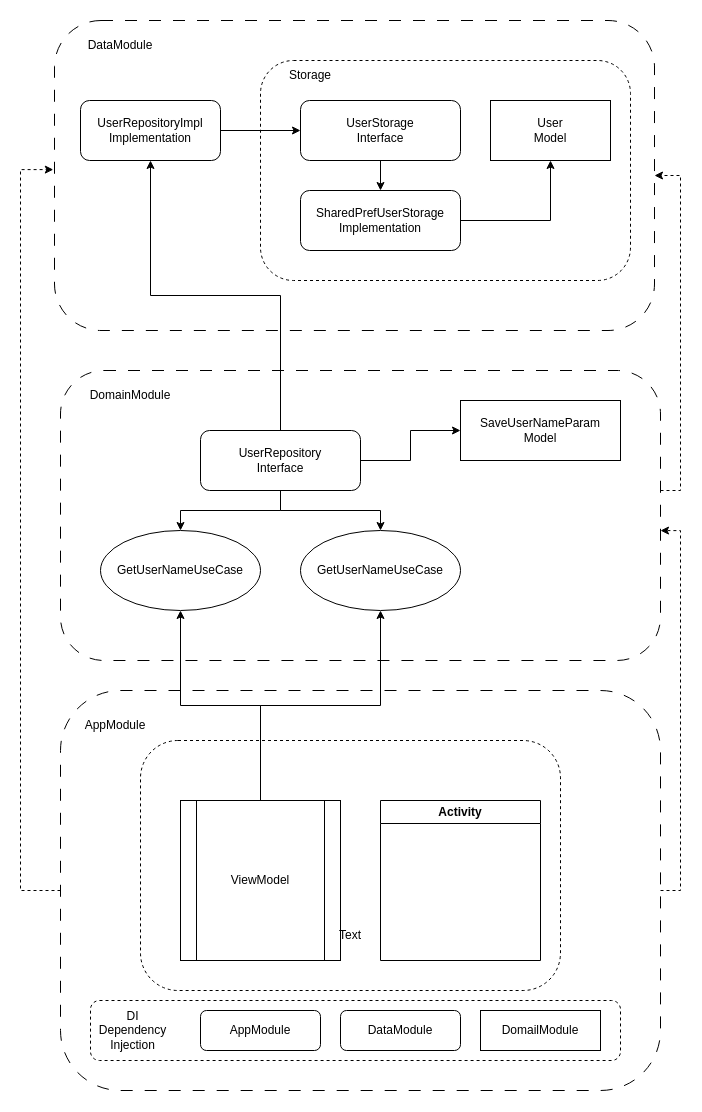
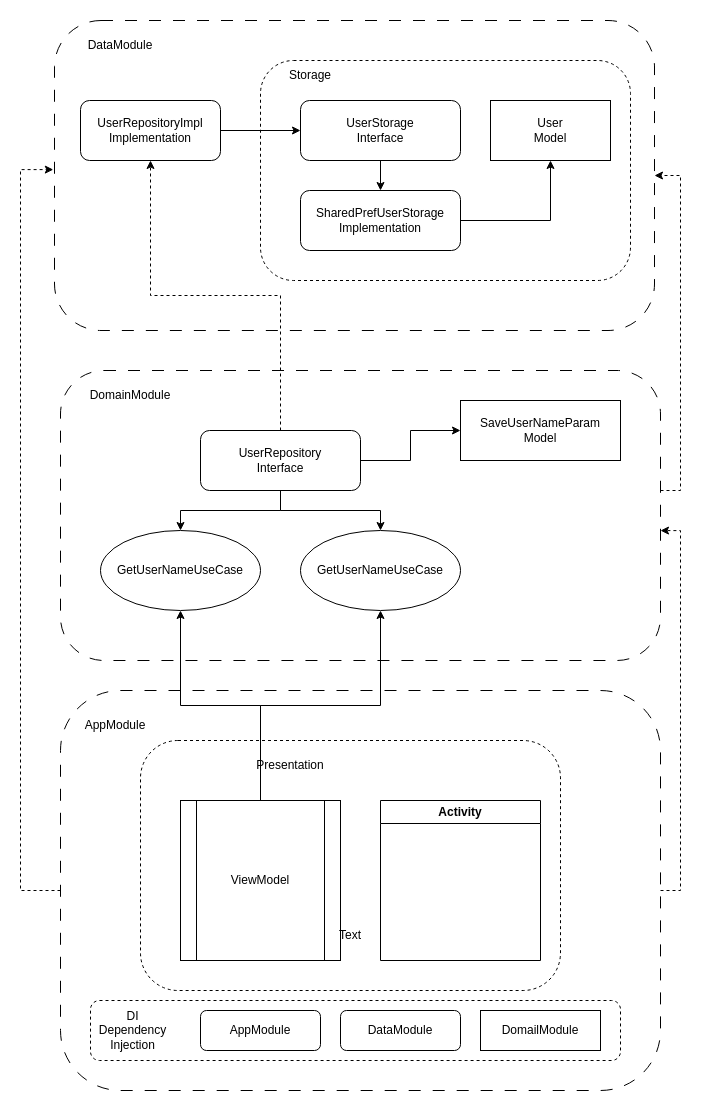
- <mxCell id="21" value="" style="edgeStyle=orthogonalEdgeStyle;rounded=0;orthogonalLoop=1;jettySize=auto;html=1;entryX=0.5;entryY=1;entryDx=0;entryDy=0;" edge="1" parent="1" source="22" target="9"><mxGeometry relative="1" as="geometry" /></mxCell>
+ <mxCell id="21" value="" style="edgeStyle=orthogonalEdgeStyle;rounded=0;orthogonalLoop=1;jettySize=auto;html=1;entryX=0.5;entryY=1;entryDx=0;entryDy=0;dashed=1;" edge="1" parent="1" source="22" target="9"><mxGeometry relative="1" as="geometry" /></mxCell>
+ <mxCell id="32" value="Presentation&lt;br&gt;" style="text;html=1;strokeColor=none;fillColor=none;align=center;verticalAlign=middle;whiteSpace=wrap;rounded=0;" vertex="1" parent="1"><mxGeometry x="260" y="750" width="60" height="30" as="geometry" /></mxCell>
